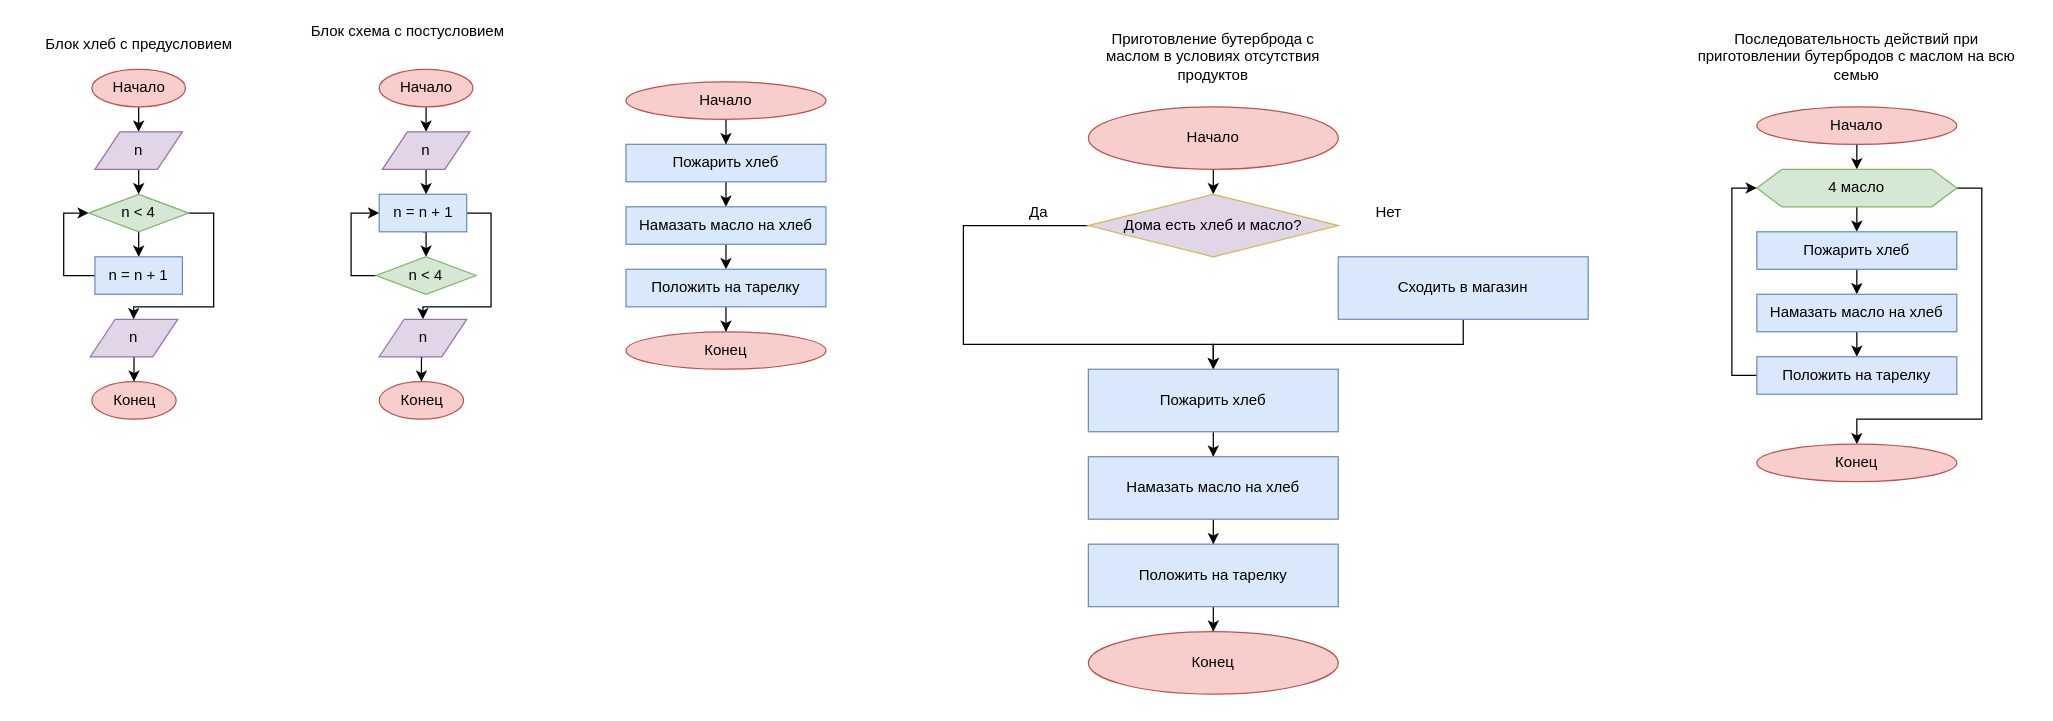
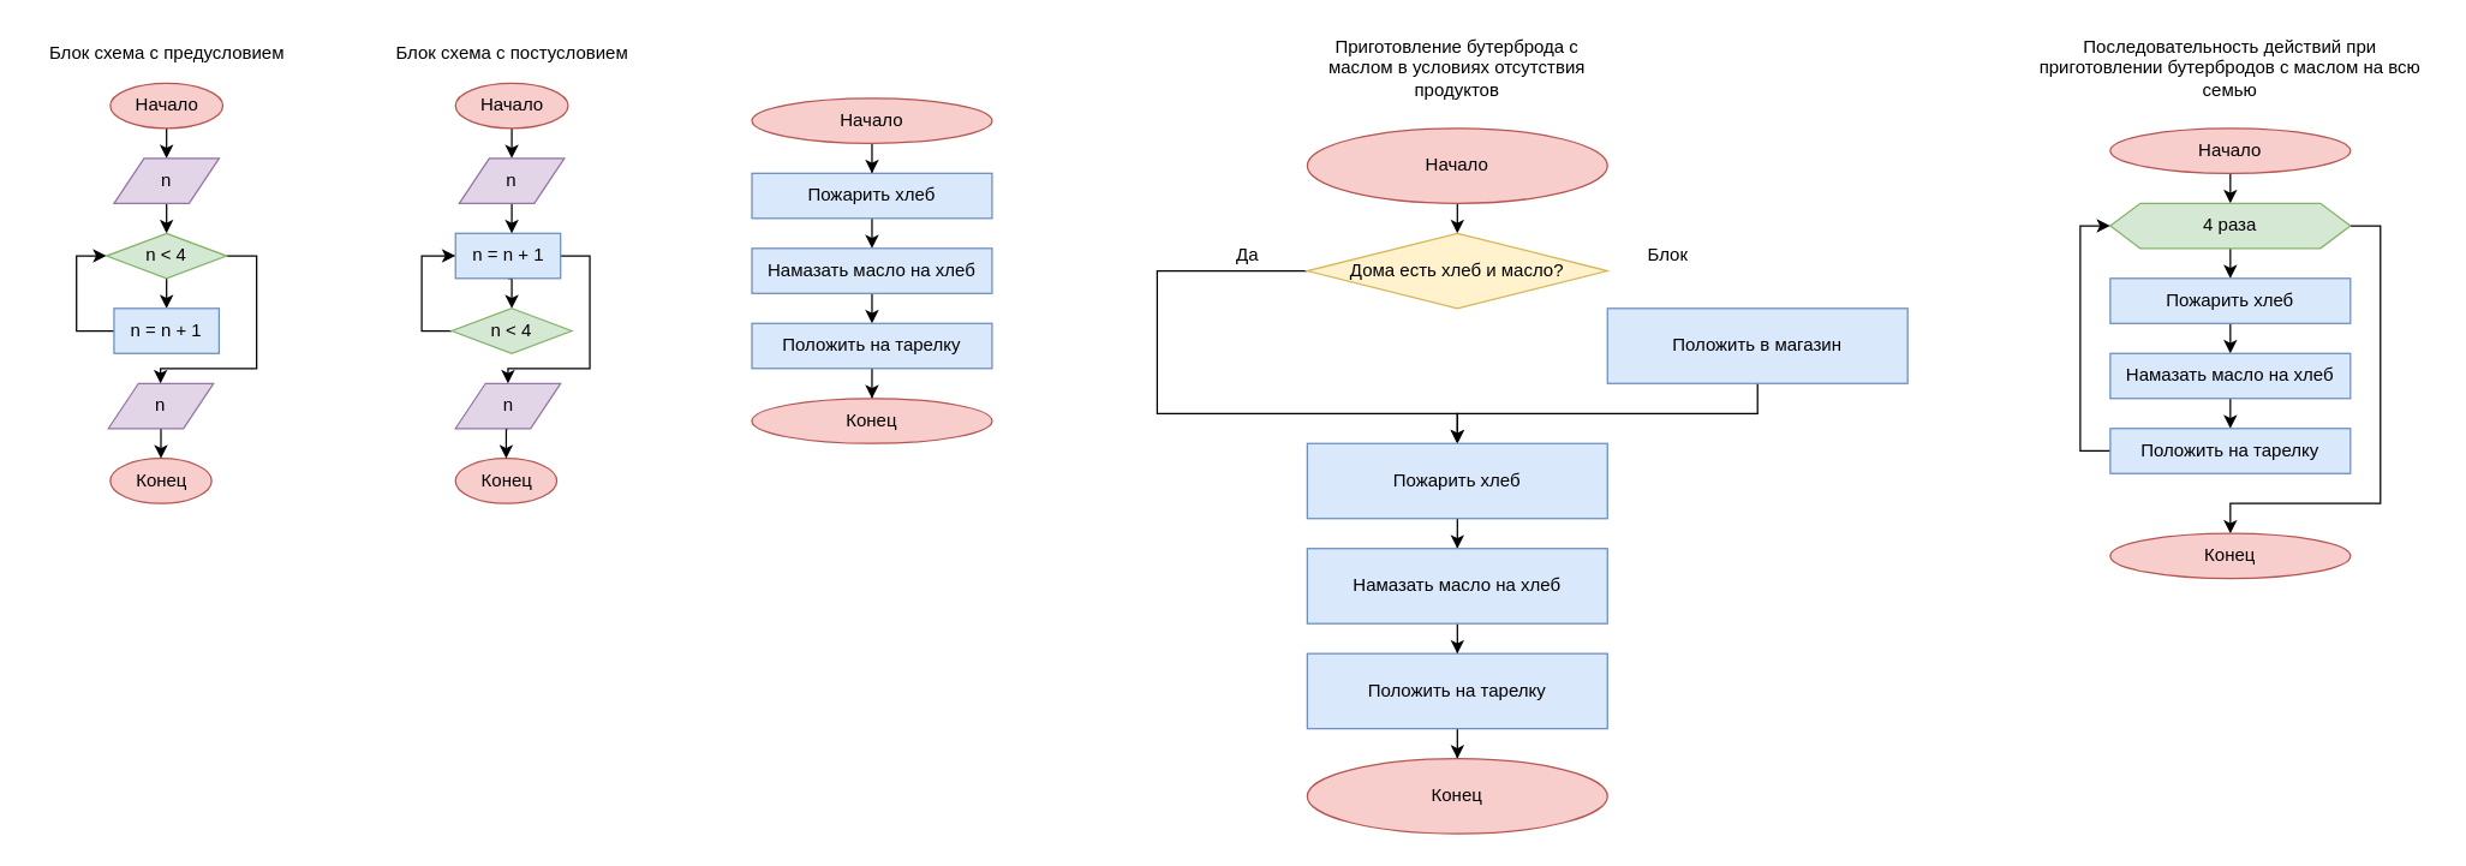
- <mxCell id="57" value="Блок схема с постусловием" style="text;html=1;align=center;verticalAlign=middle;resizable=0;points=[];autosize=1;strokeColor=none;fillColor=none;" parent="1" vertex="1"><mxGeometry x="235" y="10" width="180" height="30" as="geometry" /></mxCell>
+ <mxCell id="57" value="Блок схема с постусловием" style="text;html=1;align=center;verticalAlign=middle;resizable=0;points=[];autosize=1;strokeColor=none;fillColor=none;" parent="1" vertex="1"><mxGeometry x="250" y="20" width="180" height="30" as="geometry" /></mxCell>
- <mxCell id="46" value="Блок хлеб с предусловием" style="text;html=1;align=center;verticalAlign=middle;resizable=0;points=[];autosize=1;strokeColor=none;fillColor=none;" parent="1" vertex="1"><mxGeometry x="20" y="20" width="180" height="30" as="geometry" /></mxCell>
+ <mxCell id="46" value="Блок схема с предусловием" style="text;html=1;align=center;verticalAlign=middle;resizable=0;points=[];autosize=1;strokeColor=none;fillColor=none;" parent="1" vertex="1"><mxGeometry x="20" y="20" width="180" height="30" as="geometry" /></mxCell>
- <mxCell id="32" value="4 масло" style="shape=hexagon;perimeter=hexagonPerimeter2;whiteSpace=wrap;html=1;fixedSize=1;fillColor=#d5e8d4;strokeColor=#82b366;" parent="1" vertex="1"><mxGeometry x="1405" y="135" width="160" height="30" as="geometry" /></mxCell>
+ <mxCell id="32" value="4 раза" style="shape=hexagon;perimeter=hexagonPerimeter2;whiteSpace=wrap;html=1;fixedSize=1;fillColor=#d5e8d4;strokeColor=#82b366;" parent="1" vertex="1"><mxGeometry x="1405" y="135" width="160" height="30" as="geometry" /></mxCell>
- <mxCell id="19" value="Нет" style="text;html=1;align=center;verticalAlign=middle;resizable=0;points=[];autosize=1;strokeColor=none;fillColor=none;" parent="1" vertex="1"><mxGeometry x="1090" y="155" width="40" height="30" as="geometry" /></mxCell>
+ <mxCell id="19" value="Блок" style="text;html=1;align=center;verticalAlign=middle;resizable=0;points=[];autosize=1;strokeColor=none;fillColor=none;" parent="1" vertex="1"><mxGeometry x="1090" y="155" width="40" height="30" as="geometry" /></mxCell>
- <mxCell id="15" value="Дома есть хлеб и масло?" style="rhombus;whiteSpace=wrap;html=1;fillColor=#e1d5e7;strokeColor=#d6b656;" parent="1" vertex="1"><mxGeometry x="870" y="155" width="200" height="50" as="geometry" /></mxCell>
+ <mxCell id="15" value="Дома есть хлеб и масло?" style="rhombus;whiteSpace=wrap;html=1;fillColor=#fff2cc;strokeColor=#d6b656;" parent="1" vertex="1"><mxGeometry x="870" y="155" width="200" height="50" as="geometry" /></mxCell>
- <mxCell id="17" value="Сходить в магазин" style="rounded=0;whiteSpace=wrap;html=1;fillColor=#dae8fc;strokeColor=#6c8ebf;" parent="1" vertex="1"><mxGeometry x="1070" y="205" width="200" height="50" as="geometry" /></mxCell>
+ <mxCell id="17" value="Положить в магазин" style="rounded=0;whiteSpace=wrap;html=1;fillColor=#dae8fc;strokeColor=#6c8ebf;" parent="1" vertex="1"><mxGeometry x="1070" y="205" width="200" height="50" as="geometry" /></mxCell>
